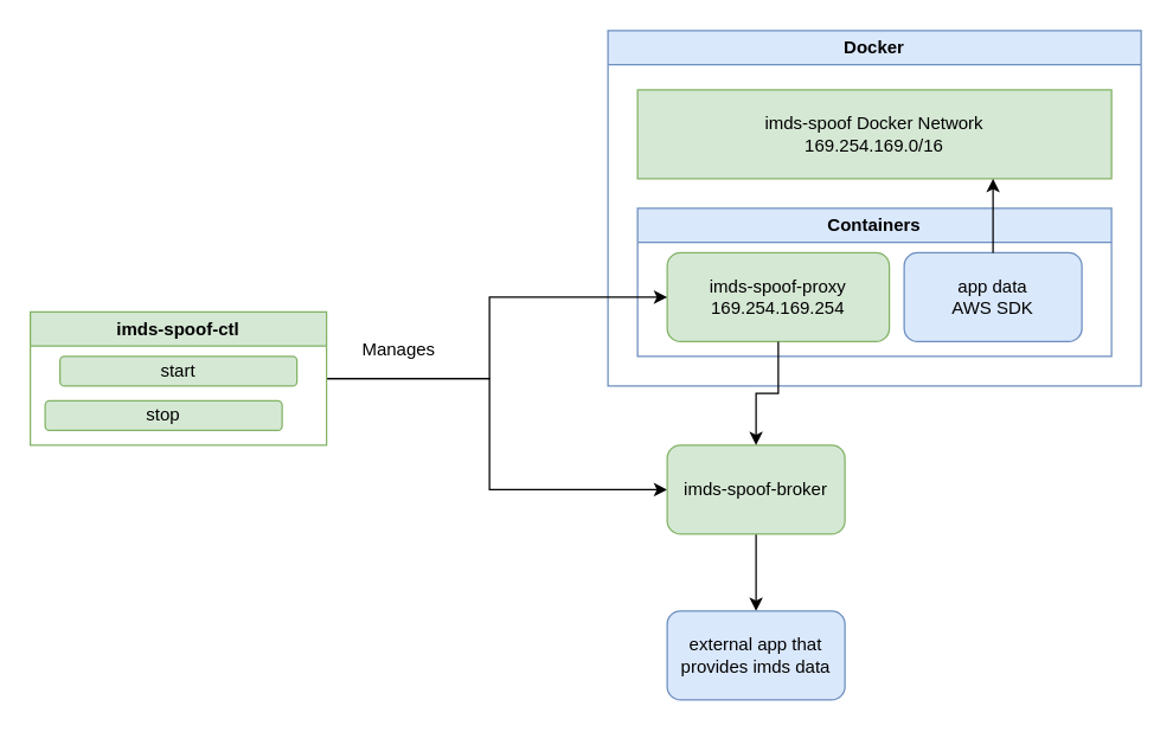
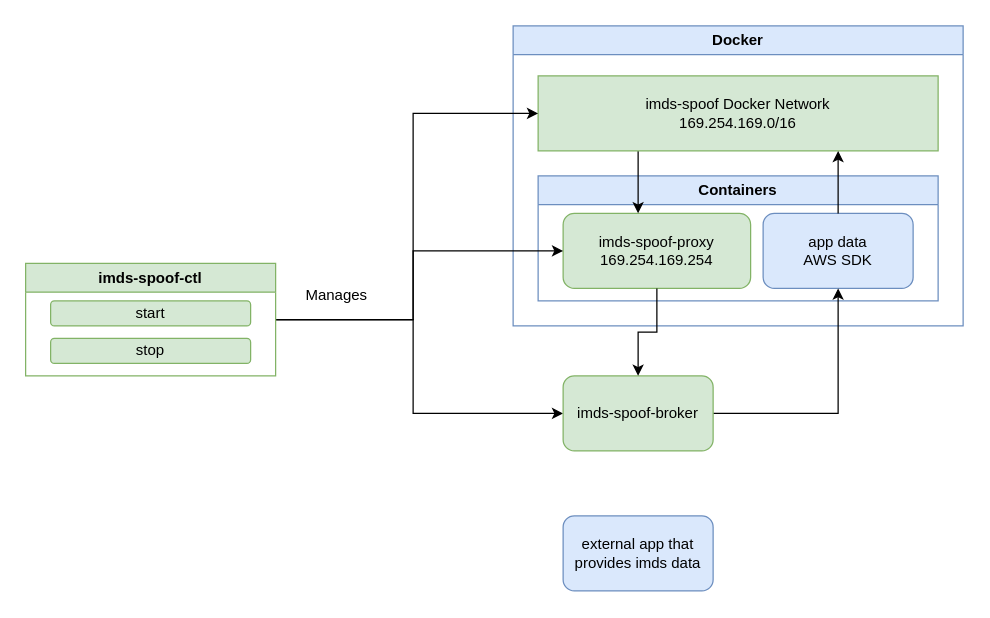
+ <mxCell id="9" style="edgeStyle=orthogonalEdgeStyle;rounded=0;orthogonalLoop=1;jettySize=auto;html=1;entryX=0;entryY=0.5;entryDx=0;entryDy=0;" edge="1" parent="1" source="12" target="7"><mxGeometry relative="1" as="geometry"><Array as="points"><mxPoint x="330" y="255" /><mxPoint x="330" y="90" /></Array></mxGeometry></mxCell>
+ <mxCell id="6" style="edgeStyle=orthogonalEdgeStyle;rounded=0;orthogonalLoop=1;jettySize=auto;html=1;" edge="1" parent="2" source="7" target="4"><mxGeometry relative="1" as="geometry"><Array as="points"><mxPoint x="100" y="110" /><mxPoint x="100" y="110" /></Array></mxGeometry></mxCell>
- <mxCell id="14" value="stop" style="rounded=1;whiteSpace=wrap;html=1;fillColor=#d5e8d4;strokeColor=#82b366;" vertex="1" parent="12"><mxGeometry x="10" y="60" width="160" height="20" as="geometry" /></mxCell>
+ <mxCell id="14" value="stop" style="rounded=1;whiteSpace=wrap;html=1;fillColor=#d5e8d4;strokeColor=#82b366;" vertex="1" parent="12"><mxGeometry x="20" y="60" width="160" height="20" as="geometry" /></mxCell>
- <mxCell id="15" style="edgeStyle=orthogonalEdgeStyle;rounded=0;orthogonalLoop=1;jettySize=auto;html=1;" edge="1" parent="1" source="16" target="19"><mxGeometry relative="1" as="geometry" /></mxCell>
+ <mxCell id="15" style="edgeStyle=orthogonalEdgeStyle;rounded=0;orthogonalLoop=1;jettySize=auto;html=1;" edge="1" parent="1" source="16" target="5"><mxGeometry relative="1" as="geometry" /></mxCell>
